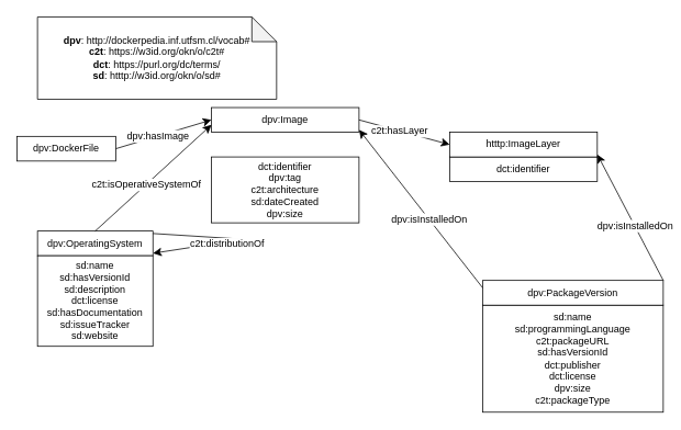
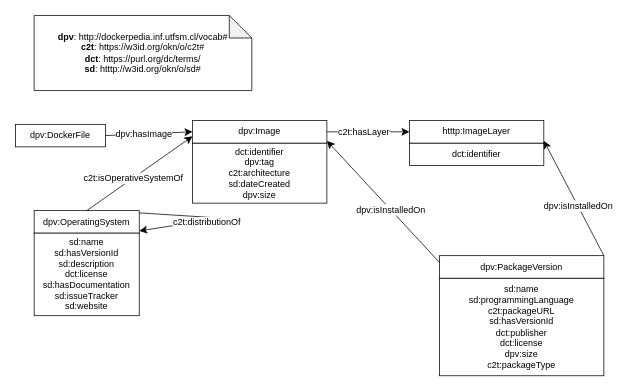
- <mxCell id="5" value="dpv:Image" style="rounded=0;whiteSpace=wrap;html=1;snapToPoint=1;points=[[0.1,0],[0.2,0],[0.3,0],[0.4,0],[0.5,0],[0.6,0],[0.7,0],[0.8,0],[0.9,0],[0,0.1],[0,0.3],[0,0.5],[0,0.7],[0,0.9],[0.1,1],[0.2,1],[0.3,1],[0.4,1],[0.5,1],[0.6,1],[0.7,1],[0.8,1],[0.9,1],[1,0.1],[1,0.3],[1,0.5],[1,0.7],[1,0.9]];" parent="1" vertex="1"><mxGeometry x="256" y="130" width="179" height="30" as="geometry" /></mxCell>
+ <mxCell id="5" value="dpv:Image" style="rounded=0;whiteSpace=wrap;html=1;snapToPoint=1;points=[[0.1,0],[0.2,0],[0.3,0],[0.4,0],[0.5,0],[0.6,0],[0.7,0],[0.8,0],[0.9,0],[0,0.1],[0,0.3],[0,0.5],[0,0.7],[0,0.9],[0.1,1],[0.2,1],[0.3,1],[0.4,1],[0.5,1],[0.6,1],[0.7,1],[0.8,1],[0.9,1],[1,0.1],[1,0.3],[1,0.5],[1,0.7],[1,0.9]];" parent="1" vertex="1"><mxGeometry x="256" y="160" width="179" height="30" as="geometry" /></mxCell>
